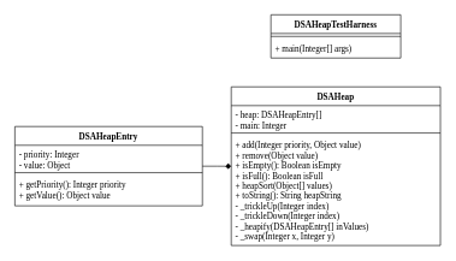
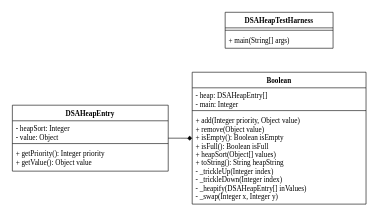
- <mxCell id="9" value="+ main(Integer[] args)" style="text;strokeColor=none;fillColor=none;align=left;verticalAlign=top;spacingLeft=4;spacingRight=4;overflow=hidden;rotatable=0;points=[[0,0.5],[1,0.5]];portConstraint=eastwest;fontFamily=Fira Code;" parent="7" vertex="1"><mxGeometry y="34" width="180" height="26" as="geometry" /></mxCell>
+ <mxCell id="9" value="+ main(String[] args)" style="text;strokeColor=none;fillColor=none;align=left;verticalAlign=top;spacingLeft=4;spacingRight=4;overflow=hidden;rotatable=0;points=[[0,0.5],[1,0.5]];portConstraint=eastwest;fontFamily=Fira Code;" parent="7" vertex="1"><mxGeometry y="34" width="180" height="26" as="geometry" /></mxCell>
- <mxCell id="3" value="DSAHeap" style="swimlane;fontStyle=1;align=center;verticalAlign=top;childLayout=stackLayout;horizontal=1;startSize=26;horizontalStack=0;resizeParent=1;resizeParentMax=0;resizeLast=0;collapsible=1;marginBottom=0;fontFamily=Fira Code;" parent="1" vertex="1"><mxGeometry x="320" y="120" width="290" height="220" as="geometry" /></mxCell>
+ <mxCell id="3" value="Boolean" style="swimlane;fontStyle=1;align=center;verticalAlign=top;childLayout=stackLayout;horizontal=1;startSize=26;horizontalStack=0;resizeParent=1;resizeParentMax=0;resizeLast=0;collapsible=1;marginBottom=0;fontFamily=Fira Code;" parent="1" vertex="1"><mxGeometry x="320" y="120" width="290" height="220" as="geometry" /></mxCell>
- <mxCell id="11" value="- priority: Integer&#10;- value: Object" style="text;strokeColor=none;fillColor=none;align=left;verticalAlign=top;spacingLeft=4;spacingRight=4;overflow=hidden;rotatable=0;points=[[0,0.5],[1,0.5]];portConstraint=eastwest;fontFamily=Fira Code;" parent="10" vertex="1"><mxGeometry y="26" width="260" height="34" as="geometry" /></mxCell>
+ <mxCell id="11" value="- heapSort: Integer&#10;- value: Object" style="text;strokeColor=none;fillColor=none;align=left;verticalAlign=top;spacingLeft=4;spacingRight=4;overflow=hidden;rotatable=0;points=[[0,0.5],[1,0.5]];portConstraint=eastwest;fontFamily=Fira Code;" parent="10" vertex="1"><mxGeometry y="26" width="260" height="34" as="geometry" /></mxCell>
